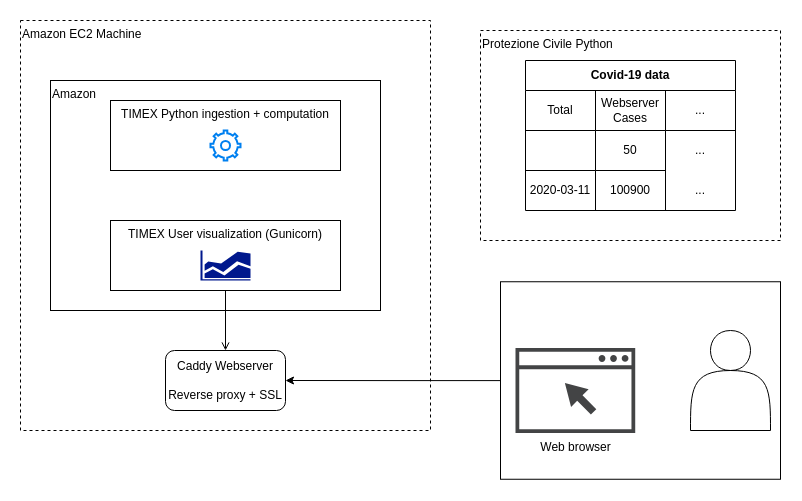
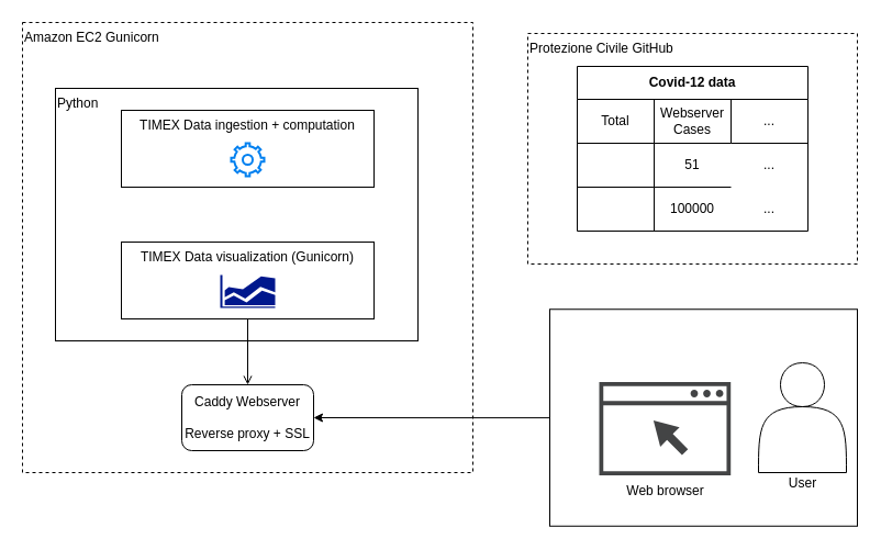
- <mxCell id="2" value="Amazon EC2 Machine" style="whiteSpace=wrap;html=1;aspect=fixed;fillColor=none;verticalAlign=top;align=left;dashed=1;" vertex="1" parent="1"><mxGeometry x="20" y="20" width="410" height="410" as="geometry" /></mxCell>
+ <mxCell id="2" value="Amazon EC2 Gunicorn" style="whiteSpace=wrap;html=1;aspect=fixed;fillColor=none;verticalAlign=top;align=left;dashed=1;" vertex="1" parent="1"><mxGeometry x="20" y="20" width="410" height="410" as="geometry" /></mxCell>
- <mxCell id="4" value="Protezione Civile Python" style="rounded=0;whiteSpace=wrap;html=1;fillColor=none;align=left;verticalAlign=top;dashed=1;" vertex="1" parent="1"><mxGeometry x="480" y="30" width="300" height="210" as="geometry" /></mxCell>
+ <mxCell id="4" value="Protezione Civile GitHub" style="rounded=0;whiteSpace=wrap;html=1;fillColor=none;align=left;verticalAlign=top;dashed=1;" vertex="1" parent="1"><mxGeometry x="480" y="30" width="300" height="210" as="geometry" /></mxCell>
- <mxCell id="5" value="Covid-19 data" style="shape=table;html=1;whiteSpace=wrap;startSize=30;container=1;collapsible=0;childLayout=tableLayout;fontStyle=1;align=center;fillColor=none;" vertex="1" parent="1"><mxGeometry x="525" y="60" width="210" height="150" as="geometry" /></mxCell>
+ <mxCell id="5" value="Covid-12 data" style="shape=table;html=1;whiteSpace=wrap;startSize=30;container=1;collapsible=0;childLayout=tableLayout;fontStyle=1;align=center;fillColor=none;" vertex="1" parent="1"><mxGeometry x="525" y="60" width="210" height="150" as="geometry" /></mxCell>
- <mxCell id="3" value="Amazon" style="rounded=0;whiteSpace=wrap;html=1;fillColor=none;align=left;verticalAlign=top;" vertex="1" parent="1"><mxGeometry x="50" y="80" width="330" height="230" as="geometry" /></mxCell>
+ <mxCell id="3" value="Python" style="rounded=0;whiteSpace=wrap;html=1;fillColor=none;align=left;verticalAlign=top;" vertex="1" parent="1"><mxGeometry x="50" y="80" width="330" height="230" as="geometry" /></mxCell>
- <mxCell id="17" value="TIMEX Python ingestion + computation" style="rounded=0;whiteSpace=wrap;html=1;fillColor=none;align=center;verticalAlign=top;" vertex="1" parent="1"><mxGeometry x="110" y="100" width="230" height="70" as="geometry" /></mxCell>
+ <mxCell id="17" value="TIMEX Data ingestion + computation" style="rounded=0;whiteSpace=wrap;html=1;fillColor=none;align=center;verticalAlign=top;" vertex="1" parent="1"><mxGeometry x="110" y="100" width="230" height="70" as="geometry" /></mxCell>
- <mxCell id="11" value="50" style="shape=partialRectangle;html=1;whiteSpace=wrap;connectable=0;fillColor=none;top=0;left=0;bottom=0;right=0;overflow=hidden;" vertex="1" parent="10"><mxGeometry x="70" width="70" height="40" as="geometry" /></mxCell>
+ <mxCell id="11" value="51" style="shape=partialRectangle;html=1;whiteSpace=wrap;connectable=0;fillColor=none;top=0;left=0;bottom=0;right=0;overflow=hidden;" vertex="1" parent="10"><mxGeometry x="70" width="70" height="40" as="geometry" /></mxCell>
- <mxCell id="14" value="2020-03-11" style="shape=partialRectangle;html=1;whiteSpace=wrap;connectable=0;fillColor=none;top=0;left=0;bottom=0;right=0;overflow=hidden;" vertex="1" parent="13"><mxGeometry width="70" height="40" as="geometry" /></mxCell>
- <mxCell id="15" value="100900" style="shape=partialRectangle;html=1;whiteSpace=wrap;connectable=0;fillColor=none;top=0;left=0;bottom=0;right=0;overflow=hidden;" vertex="1" parent="13"><mxGeometry x="70" width="70" height="40" as="geometry" /></mxCell>
+ <mxCell id="15" value="100000" style="shape=partialRectangle;html=1;whiteSpace=wrap;connectable=0;fillColor=none;top=0;left=0;bottom=0;right=0;overflow=hidden;" vertex="1" parent="13"><mxGeometry x="70" width="70" height="40" as="geometry" /></mxCell>
- <mxCell id="20" value="TIMEX User visualization (Gunicorn)" style="rounded=0;whiteSpace=wrap;html=1;fillColor=none;align=center;verticalAlign=top;" vertex="1" parent="1"><mxGeometry x="110" y="220" width="230" height="70" as="geometry" /></mxCell>
+ <mxCell id="20" value="TIMEX Data visualization (Gunicorn)" style="rounded=0;whiteSpace=wrap;html=1;fillColor=none;align=center;verticalAlign=top;" vertex="1" parent="1"><mxGeometry x="110" y="220" width="230" height="70" as="geometry" /></mxCell>
- <mxCell id="25" value="Web browser" style="pointerEvents=1;shadow=0;dashed=0;html=1;strokeColor=none;fillColor=#434445;aspect=fixed;labelPosition=center;verticalLabelPosition=bottom;verticalAlign=top;align=center;outlineConnect=0;shape=mxgraph.vvd.web_browser;" vertex="1" parent="1"><mxGeometry x="515" y="347.5" width="119.72" height="85" as="geometry" /></mxCell>
+ <mxCell id="25" value="Web browser" style="pointerEvents=1;shadow=0;dashed=0;html=1;strokeColor=none;fillColor=#434445;aspect=fixed;labelPosition=center;verticalLabelPosition=bottom;verticalAlign=top;align=center;outlineConnect=0;shape=mxgraph.vvd.web_browser;" vertex="1" parent="1"><mxGeometry x="545" y="347.5" width="119.72" height="85" as="geometry" /></mxCell>
+ <mxCell id="24" value="User" style="text;html=1;align=center;verticalAlign=middle;resizable=0;points=[];autosize=1;" vertex="1" parent="1"><mxGeometry x="710" y="430" width="40" height="20" as="geometry" /></mxCell>
